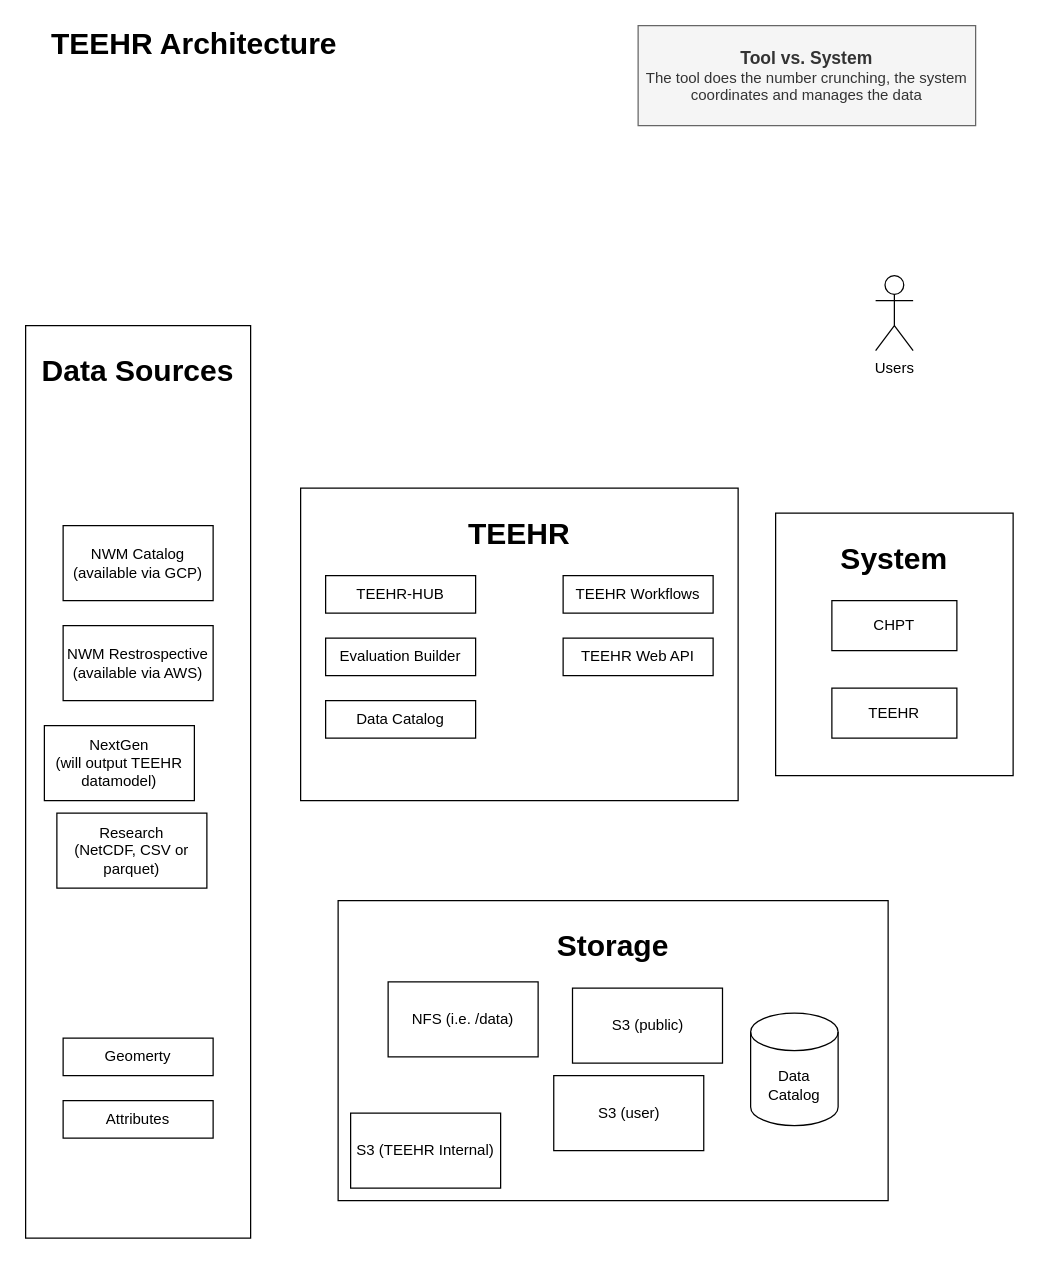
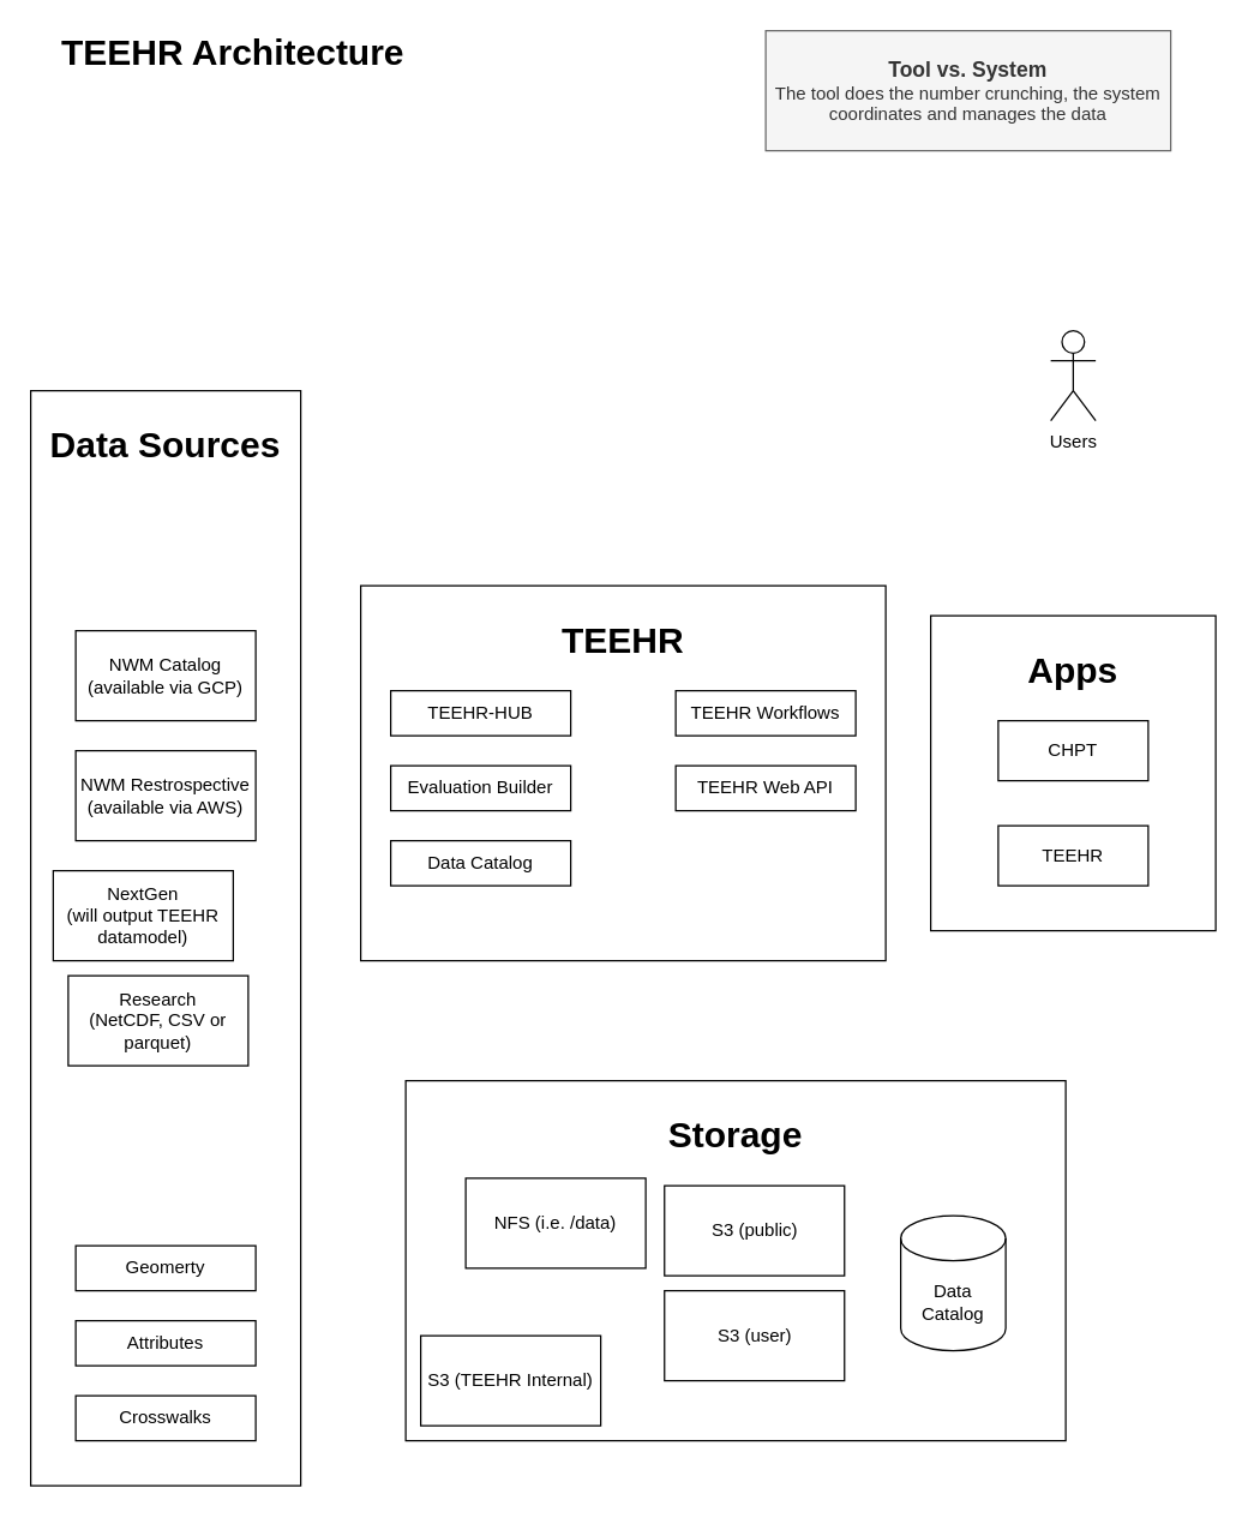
- <mxCell id="5" value="&lt;h1&gt;System&lt;/h1&gt;" style="rounded=0;whiteSpace=wrap;html=1;verticalAlign=top;" parent="1" vertex="1"><mxGeometry x="620" y="410" width="190" height="210" as="geometry" /></mxCell>
+ <mxCell id="5" value="&lt;h1&gt;Apps&lt;/h1&gt;" style="rounded=0;whiteSpace=wrap;html=1;verticalAlign=top;" parent="1" vertex="1"><mxGeometry x="620" y="410" width="190" height="210" as="geometry" /></mxCell>
- <mxCell id="8" value="&lt;span style=&quot;text-align: left;&quot;&gt;S3 (public)&lt;/span&gt;" style="rounded=0;whiteSpace=wrap;html=1;" parent="1" vertex="1"><mxGeometry x="457.5" y="790" width="120" height="60" as="geometry" /></mxCell>
+ <mxCell id="8" value="&lt;span style=&quot;text-align: left;&quot;&gt;S3 (public)&lt;/span&gt;" style="rounded=0;whiteSpace=wrap;html=1;" parent="1" vertex="1"><mxGeometry x="442.5" y="790" width="120" height="60" as="geometry" /></mxCell>
+ <mxCell id="24" value="Crosswalks" style="rounded=0;whiteSpace=wrap;html=1;" vertex="1" parent="1"><mxGeometry x="50" y="930" width="120" height="30" as="geometry" /></mxCell>
